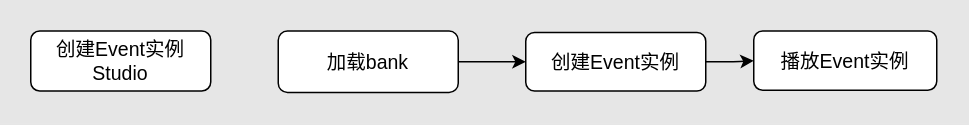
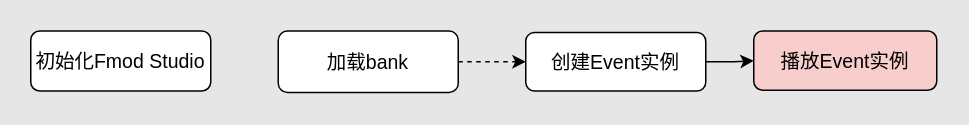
- <mxCell id="7" value="播放Event实例" style="whiteSpace=wrap;html=1;rounded=1;fontSize=13;" vertex="1" parent="1"><mxGeometry x="502" y="20" width="122" height="39.5" as="geometry" /></mxCell>
+ <mxCell id="7" value="播放Event实例" style="whiteSpace=wrap;html=1;rounded=1;fontSize=13;fillColor=#f8cecc;" vertex="1" parent="1"><mxGeometry x="502" y="20" width="122" height="39.5" as="geometry" /></mxCell>
- <mxCell id="2" value="创建Event实例 Studio" style="whiteSpace=wrap;html=1;fontSize=13;rounded=1;" vertex="1" parent="1"><mxGeometry x="20" y="20" width="120" height="40" as="geometry" /></mxCell>
+ <mxCell id="2" value="初始化Fmod Studio" style="whiteSpace=wrap;html=1;fontSize=13;rounded=1;" vertex="1" parent="1"><mxGeometry x="20" y="20" width="120" height="40" as="geometry" /></mxCell>
- <mxCell id="3" value="" style="edgeStyle=orthogonalEdgeStyle;curved=0;rounded=1;sketch=0;orthogonalLoop=1;jettySize=auto;html=1;" edge="1" parent="1" source="4" target="6"><mxGeometry relative="1" as="geometry" /></mxCell>
+ <mxCell id="3" value="" style="edgeStyle=orthogonalEdgeStyle;curved=0;rounded=1;sketch=0;orthogonalLoop=1;jettySize=auto;html=1;dashed=1;" edge="1" parent="1" source="4" target="6"><mxGeometry relative="1" as="geometry" /></mxCell>
